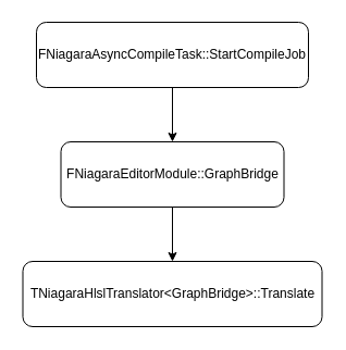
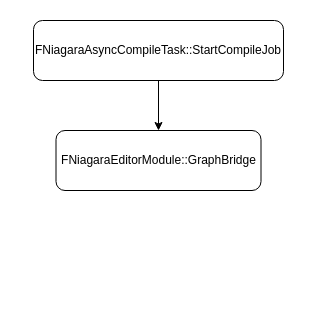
- <mxCell id="4" value="" style="edgeStyle=none;html=1;" edge="1" parent="1" source="5" target="6"><mxGeometry relative="1" as="geometry" /></mxCell>
- <mxCell id="6" value="TNiagaraHlslTranslator&amp;lt;GraphBridge&amp;gt;::Translate" style="whiteSpace=wrap;html=1;rounded=1;" vertex="1" parent="1"><mxGeometry x="20.5" y="240" width="275" height="60" as="geometry" /></mxCell>
